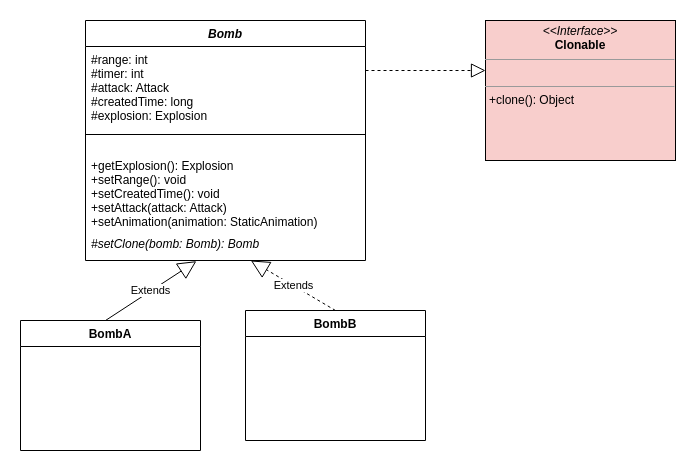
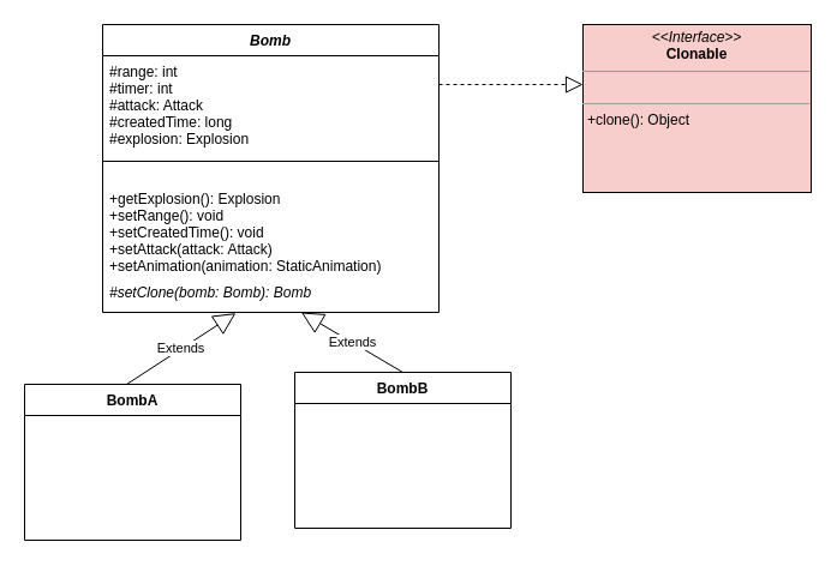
- <mxCell id="12" value="Extends" style="endArrow=block;endSize=16;endFill=0;html=1;exitX=0.5;exitY=0;exitDx=0;exitDy=0;dashed=1;" parent="1" source="9" edge="1" target="6"><mxGeometry width="160" relative="1" as="geometry"><mxPoint x="345" y="317" as="sourcePoint" /><mxPoint x="255" y="276" as="targetPoint" /></mxGeometry></mxCell>
+ <mxCell id="12" value="Extends" style="endArrow=block;endSize=16;endFill=0;html=1;exitX=0.5;exitY=0;exitDx=0;exitDy=0;" parent="1" source="9" edge="1" target="6"><mxGeometry width="160" relative="1" as="geometry"><mxPoint x="345" y="317" as="sourcePoint" /><mxPoint x="255" y="276" as="targetPoint" /></mxGeometry></mxCell>
